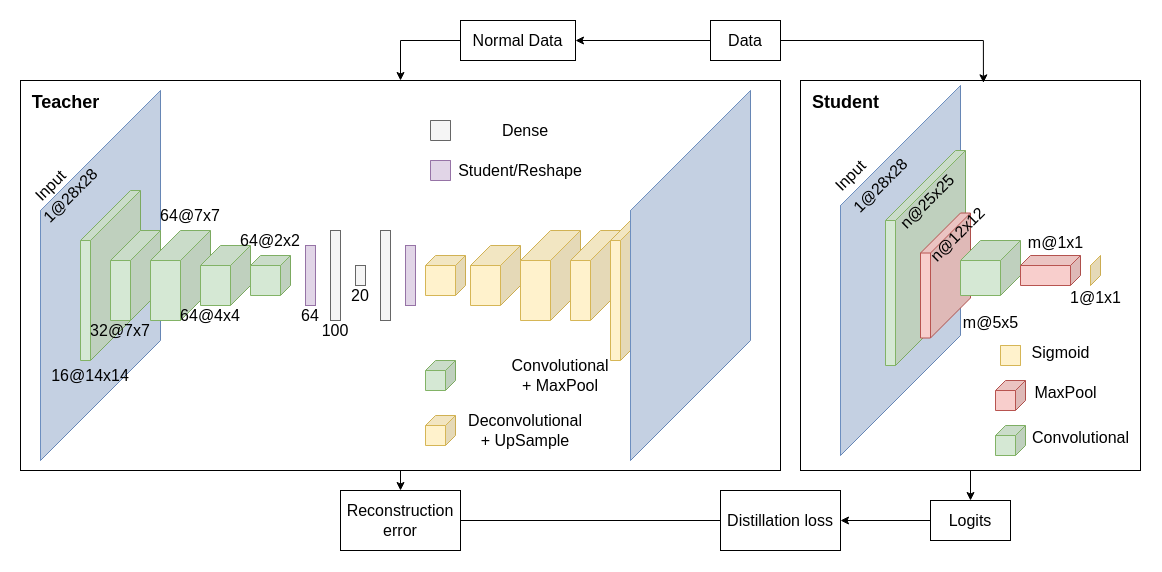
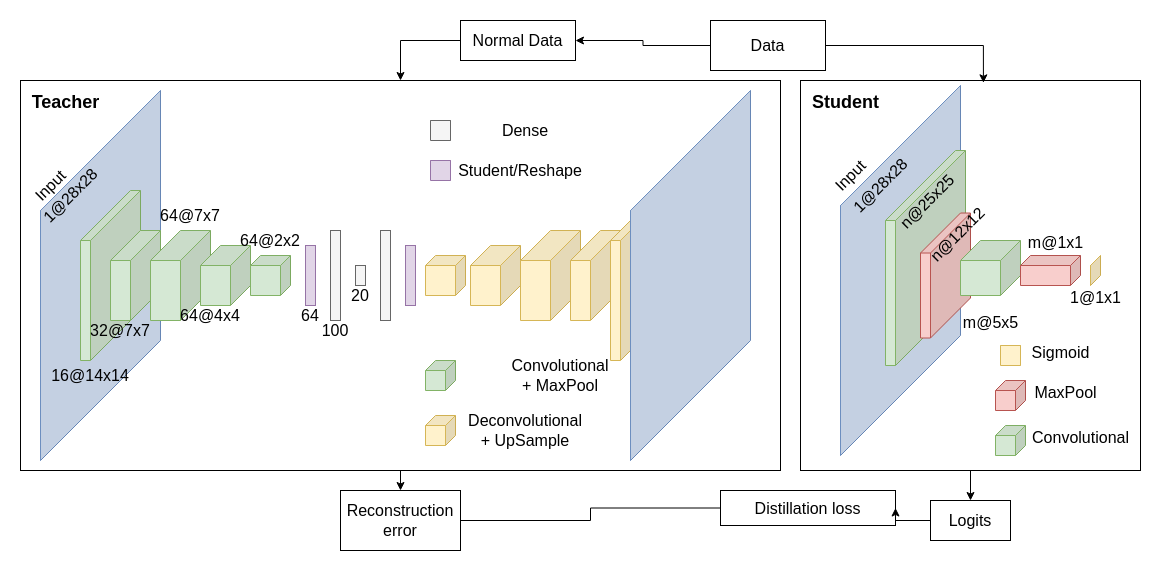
- <mxCell id="64" value="&lt;font style=&quot;font-size: 16px;&quot;&gt;&lt;font style=&quot;font-size: 16px;&quot;&gt;Data&lt;/font&gt;&lt;/font&gt;" style="rounded=0;whiteSpace=wrap;html=1;" vertex="1" parent="1"><mxGeometry x="710" y="20" width="70" height="40" as="geometry" /></mxCell>
+ <mxCell id="64" value="&lt;font style=&quot;font-size: 16px;&quot;&gt;&lt;font style=&quot;font-size: 16px;&quot;&gt;Data&lt;/font&gt;&lt;/font&gt;" style="rounded=0;whiteSpace=wrap;html=1;" vertex="1" parent="1"><mxGeometry x="710" y="20" width="115" height="50" as="geometry" /></mxCell>
- <mxCell id="69" value="&lt;font style=&quot;font-size: 16px;&quot;&gt;&lt;font style=&quot;font-size: 16px;&quot;&gt;Distillation loss&lt;/font&gt;&lt;/font&gt;" style="rounded=0;whiteSpace=wrap;html=1;" vertex="1" parent="1"><mxGeometry x="720" y="490" width="120" height="60" as="geometry" /></mxCell>
+ <mxCell id="69" value="&lt;font style=&quot;font-size: 16px;&quot;&gt;&lt;font style=&quot;font-size: 16px;&quot;&gt;Distillation loss&lt;/font&gt;&lt;/font&gt;" style="rounded=0;whiteSpace=wrap;html=1;" vertex="1" parent="1"><mxGeometry x="720" y="490" width="175" height="35" as="geometry" /></mxCell>
